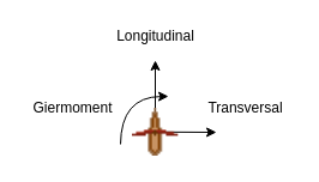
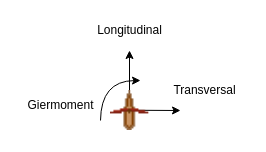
- <mxCell id="7" value="Giermoment" style="text;html=1;align=center;verticalAlign=middle;resizable=0;points=[];autosize=1;strokeColor=none;fillColor=none;" vertex="1" parent="1"><mxGeometry x="20" y="80" width="80" height="20" as="geometry" /></mxCell>
+ <mxCell id="7" value="Giermoment" style="text;html=1;align=center;verticalAlign=middle;resizable=0;points=[];autosize=1;strokeColor=none;fillColor=none;" vertex="1" parent="1"><mxGeometry x="20" y="95" width="80" height="20" as="geometry" /></mxCell>
